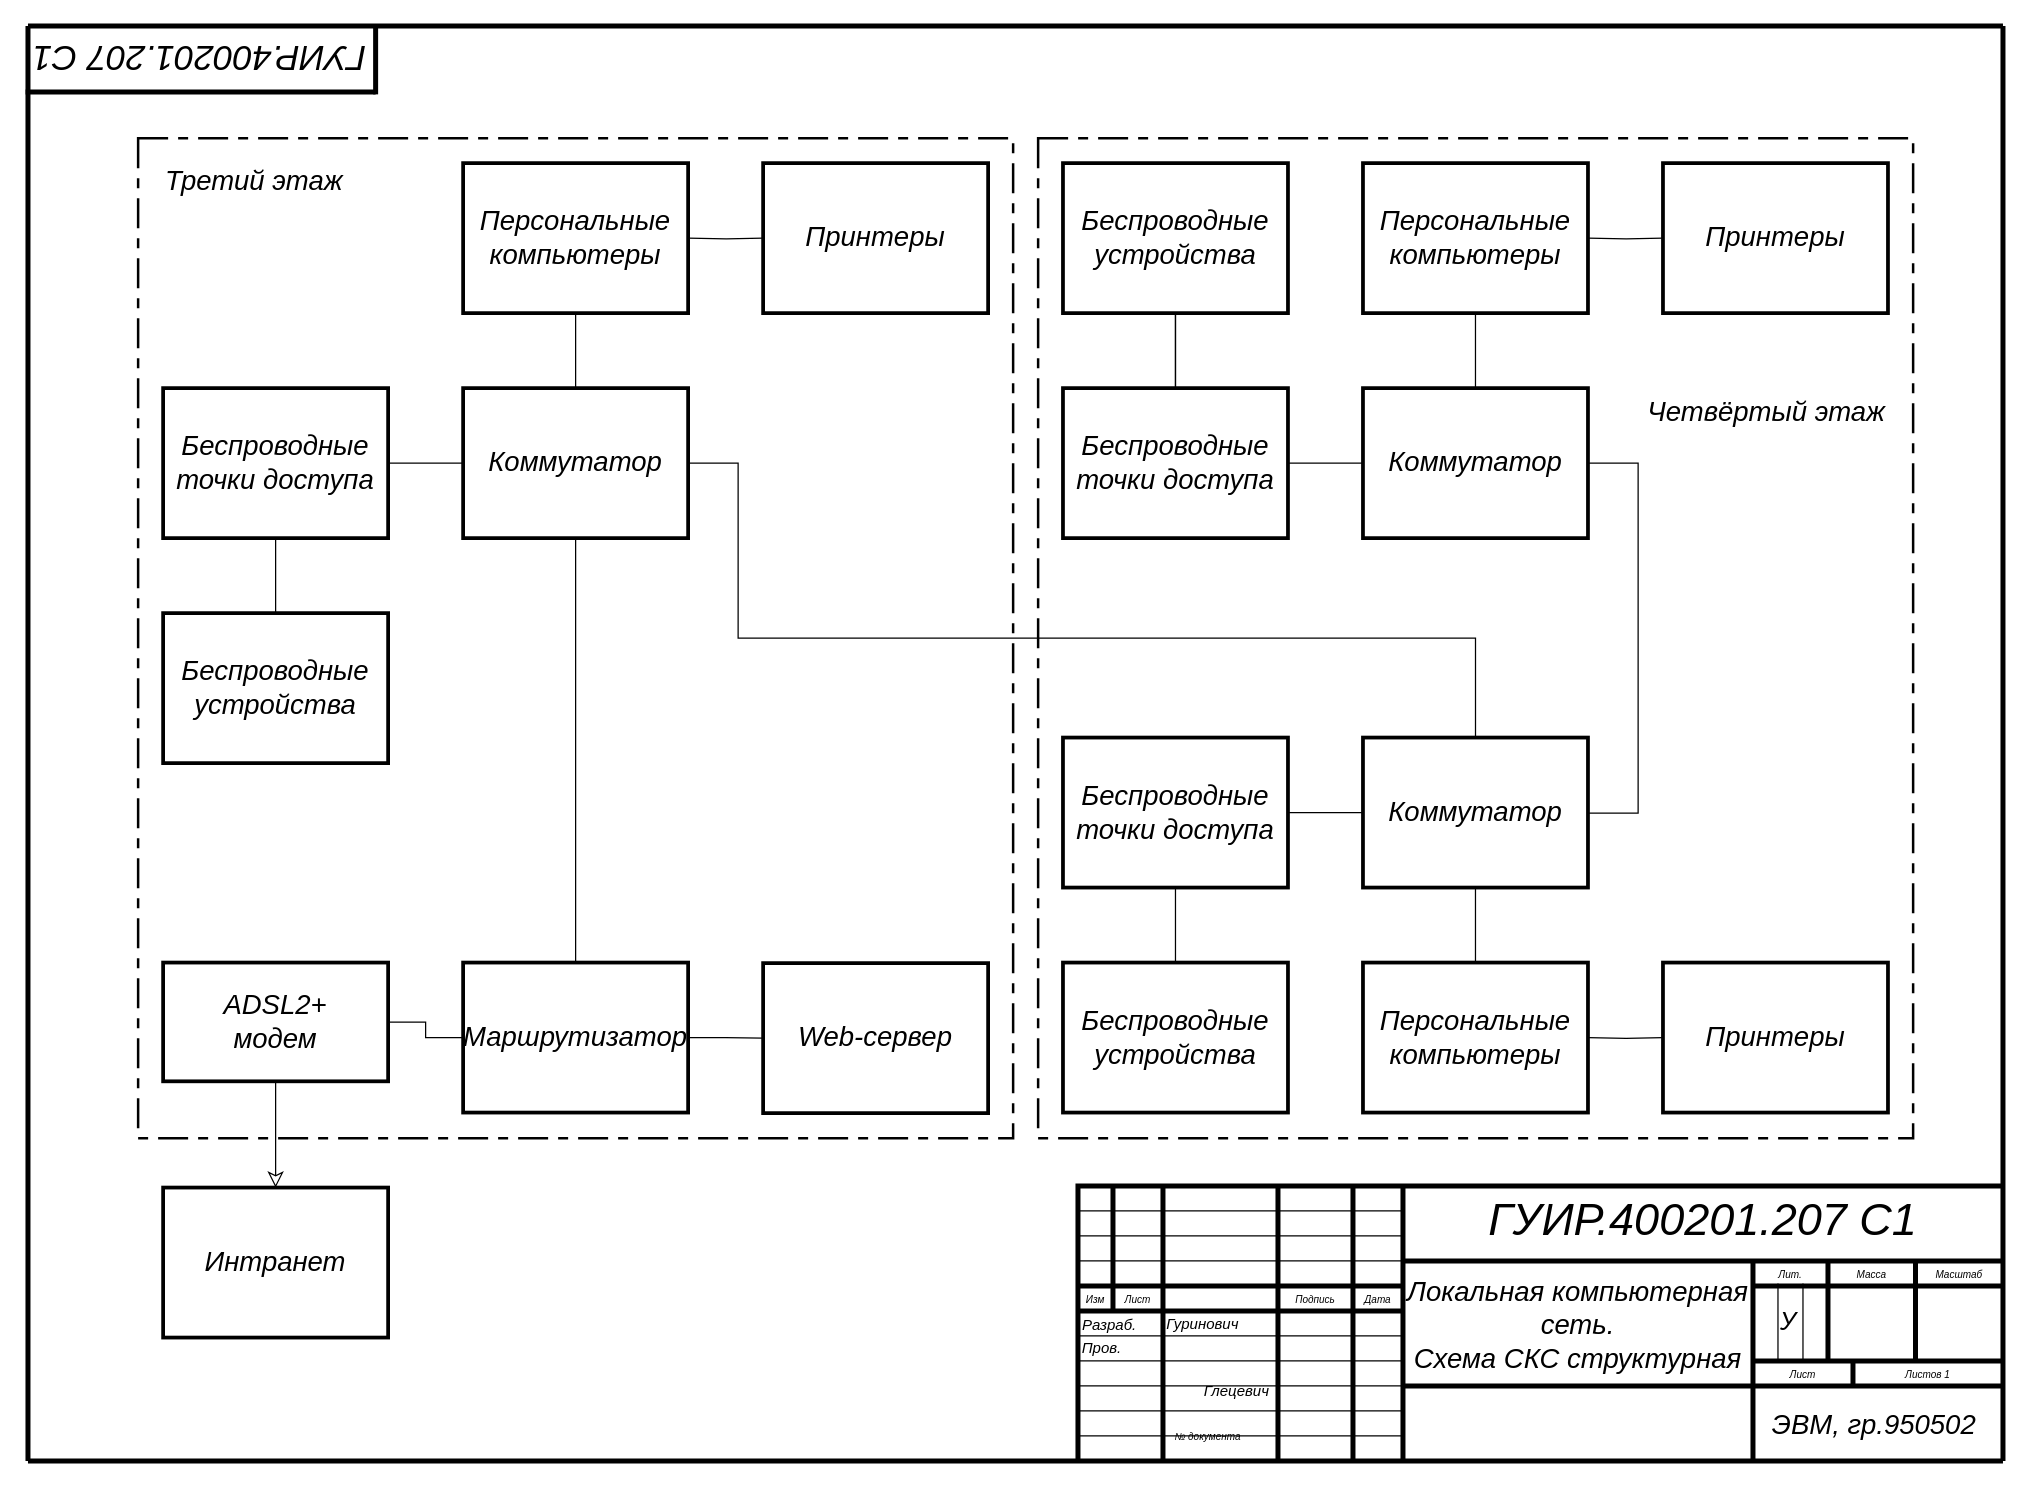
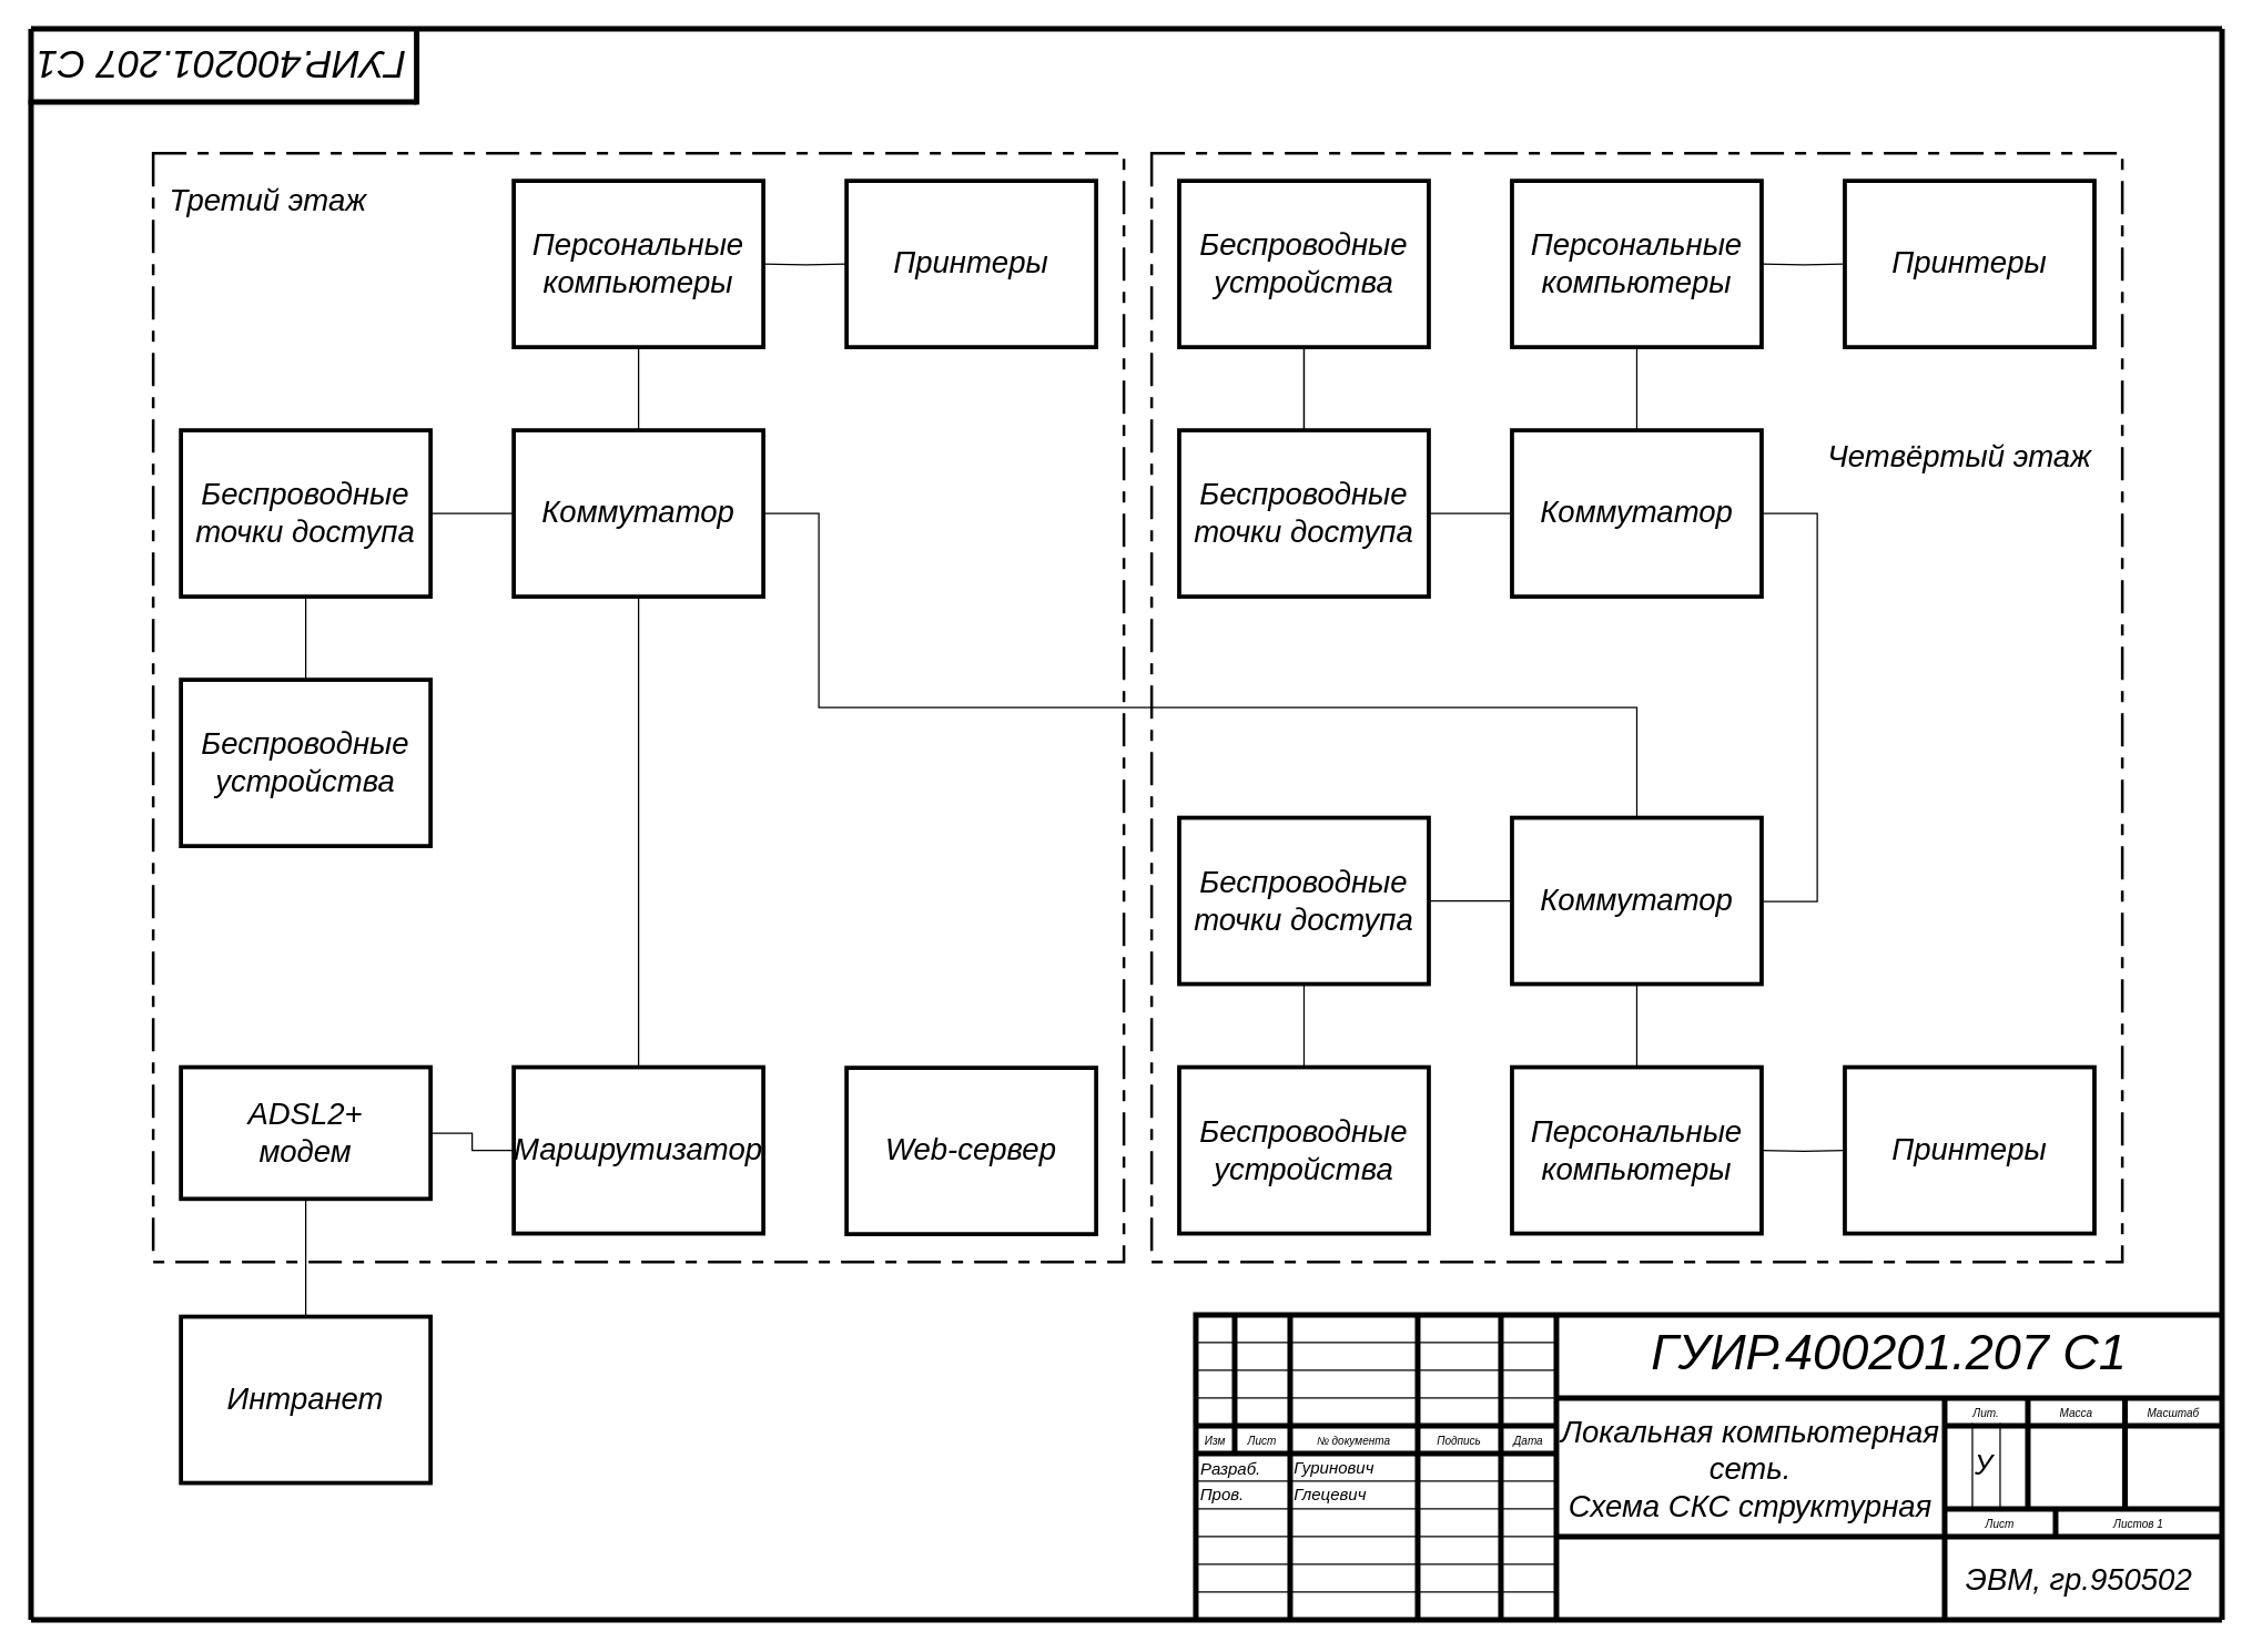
- <mxCell id="58" value="Третий этаж" style="text;html=1;strokeColor=none;fillColor=none;align=left;verticalAlign=middle;whiteSpace=wrap;rounded=0;fontSize=22;fontFamily=Arial;fontStyle=2" parent="56" vertex="1"><mxGeometry x="130" y="130" width="170" height="30" as="geometry" /></mxCell>
+ <mxCell id="58" value="Третий этаж" style="text;html=1;strokeColor=none;fillColor=none;align=left;verticalAlign=middle;whiteSpace=wrap;rounded=0;fontSize=22;fontFamily=Arial;fontStyle=2" parent="56" vertex="1"><mxGeometry x="120" y="130" width="170" height="30" as="geometry" /></mxCell>
- <mxCell id="74" style="edgeStyle=orthogonalEdgeStyle;rounded=0;orthogonalLoop=1;jettySize=auto;html=1;endArrow=none;endFill=0;startArrow=none;startFill=0;fontFamily=Arial;endSize=10;startSize=10;fontStyle=2" parent="59" source="84" target="85" edge="1"><mxGeometry relative="1" as="geometry"><mxPoint x="320" y="569.55" as="sourcePoint" /><mxPoint x="380" y="569.55" as="targetPoint" /></mxGeometry></mxCell>
- <mxCell id="72" style="edgeStyle=orthogonalEdgeStyle;rounded=0;orthogonalLoop=1;jettySize=auto;html=1;endArrow=classic;endFill=0;fontFamily=Arial;startArrow=none;startFill=0;endSize=10;startSize=10;fontStyle=2;" parent="59" source="87" target="86" edge="1"><mxGeometry relative="1" as="geometry" /></mxCell>
+ <mxCell id="72" style="edgeStyle=orthogonalEdgeStyle;rounded=0;orthogonalLoop=1;jettySize=auto;html=1;endArrow=none;endFill=0;fontFamily=Arial;startArrow=none;startFill=0;endSize=10;startSize=10;fontStyle=2" parent="59" source="87" target="86" edge="1"><mxGeometry relative="1" as="geometry" /></mxCell>
- <mxCell id="50" value="Глецевич" style="verticalAlign=middle;align=left;vsdxID=237;fillColor=none;gradientColor=none;shape=stencil(nZBLDoAgDERP0z3SIyjew0SURgSD+Lu9kMZoXLhwN9O+tukAlrNpJg1SzDH4QW/URgNYgZTkjA4UkwJUgGXng+6DX1zLfmoymdXo17xh5zmRJ6Q42BWCfc2oJfdAr+Yv+AP9Cb7OJ3H/2JG1HNGz/84klThPVCc=);strokeColor=none;spacingTop=-1;spacingBottom=-1;spacingLeft=-1;spacingRight=-1;labelBackgroundColor=none;rounded=0;html=1;whiteSpace=wrap;fontFamily=Arial;fontStyle=2" parent="4" vertex="1"><mxGeometry x="961.88" y="1105.2" width="90" height="16" as="geometry" /></mxCell>
+ <mxCell id="50" value="Глецевич" style="verticalAlign=middle;align=left;vsdxID=237;fillColor=none;gradientColor=none;shape=stencil(nZBLDoAgDERP0z3SIyjew0SURgSD+Lu9kMZoXLhwN9O+tukAlrNpJg1SzDH4QW/URgNYgZTkjA4UkwJUgGXng+6DX1zLfmoymdXo17xh5zmRJ6Q42BWCfc2oJfdAr+Yv+AP9Cb7OJ3H/2JG1HNGz/84klThPVCc=);strokeColor=none;spacingTop=-1;spacingBottom=-1;spacingLeft=-1;spacingRight=-1;labelBackgroundColor=none;rounded=0;html=1;whiteSpace=wrap;fontFamily=Arial;fontStyle=2" parent="4" vertex="1"><mxGeometry x="931.88" y="1070.2" width="90" height="16" as="geometry" /></mxCell>
- <mxCell id="37" value="&lt;font style=&quot;font-size: 8px; direction: ltr; letter-spacing: 0px; line-height: 120%; opacity: 1;&quot;&gt;&lt;span&gt;№ документа&lt;br&gt;&lt;/span&gt;&lt;/font&gt;" style="verticalAlign=middle;align=center;vsdxID=31;fillColor=none;gradientColor=none;shape=stencil(nZBLDoAgDERP0z3SIyjew0SURgSD+Lu9kMZoXLhwN9O+tukAlrNpJg1SzDH4QW/URgNYgZTkjA4UkwJUgGXng+6DX1zLfmoymdXo17xh5zmRJ6Q42BWCfc2oJfdAr+Yv+AP9Cb7OJ3H/2JG1HNGz/84klThPVCc=);strokeColor=none;strokeWidth=4;spacingTop=-1;spacingBottom=-1;spacingLeft=-1;spacingRight=-1;labelBackgroundColor=none;rounded=0;html=1;whiteSpace=wrap;fontFamily=Arial;fontStyle=2" parent="4" vertex="1"><mxGeometry x="921.88" y="1140.2" width="88" height="16" as="geometry" /></mxCell>
+ <mxCell id="37" value="&lt;font style=&quot;font-size: 8px; direction: ltr; letter-spacing: 0px; line-height: 120%; opacity: 1;&quot;&gt;&lt;span&gt;№ документа&lt;br&gt;&lt;/span&gt;&lt;/font&gt;" style="verticalAlign=middle;align=center;vsdxID=31;fillColor=none;gradientColor=none;shape=stencil(nZBLDoAgDERP0z3SIyjew0SURgSD+Lu9kMZoXLhwN9O+tukAlrNpJg1SzDH4QW/URgNYgZTkjA4UkwJUgGXng+6DX1zLfmoymdXo17xh5zmRJ6Q42BWCfc2oJfdAr+Yv+AP9Cb7OJ3H/2JG1HNGz/84klThPVCc=);strokeColor=none;strokeWidth=4;spacingTop=-1;spacingBottom=-1;spacingLeft=-1;spacingRight=-1;labelBackgroundColor=none;rounded=0;html=1;whiteSpace=wrap;fontFamily=Arial;fontStyle=2" parent="4" vertex="1"><mxGeometry x="931.88" y="1030.2" width="88" height="16" as="geometry" /></mxCell>
